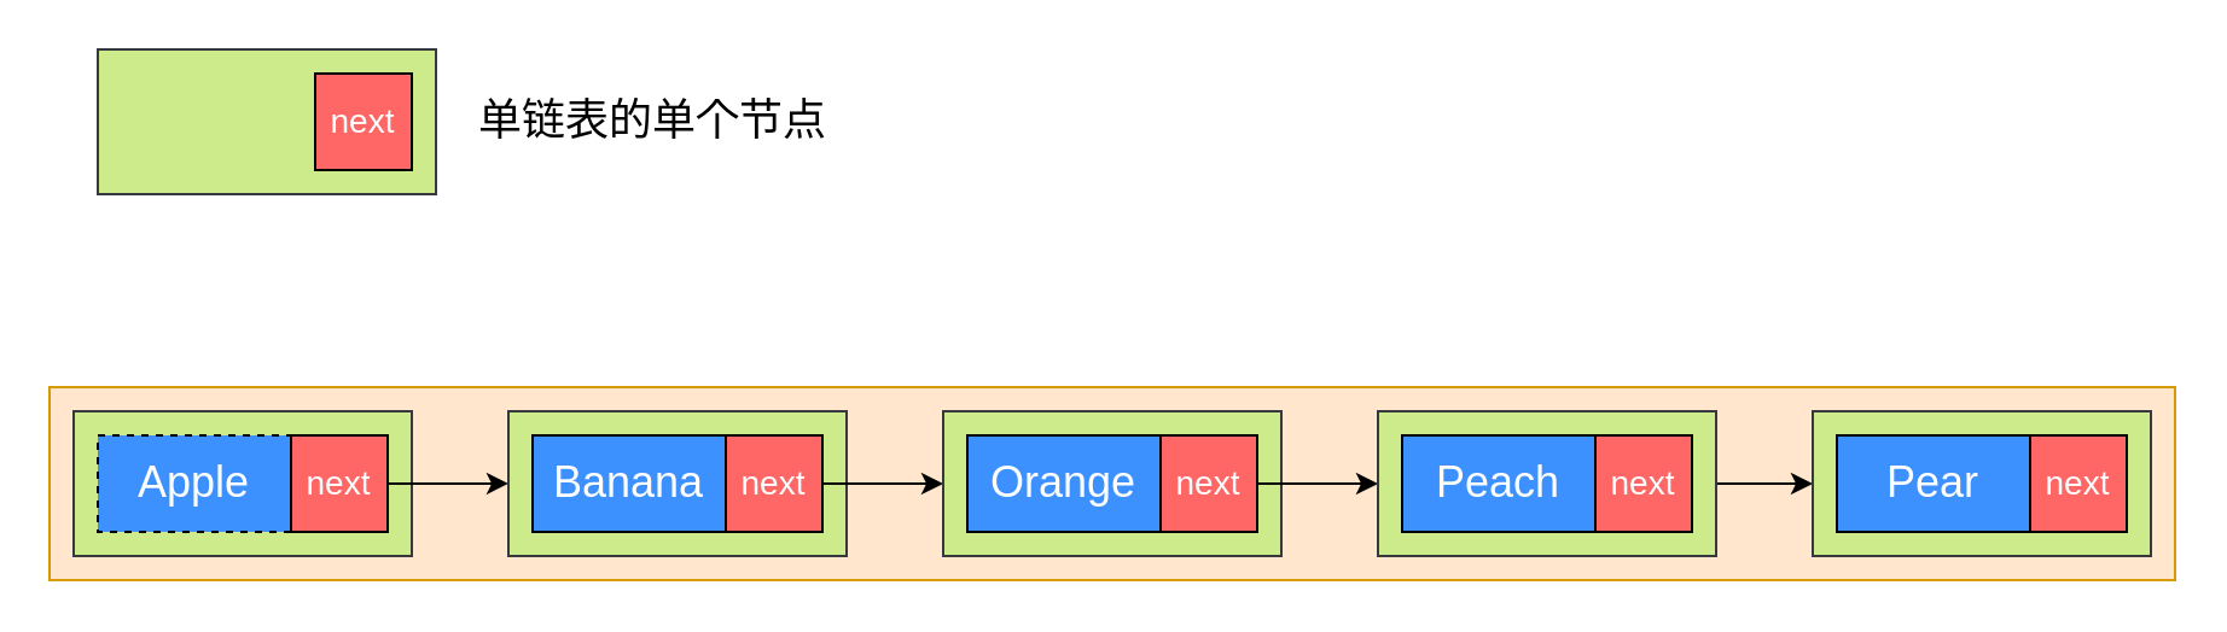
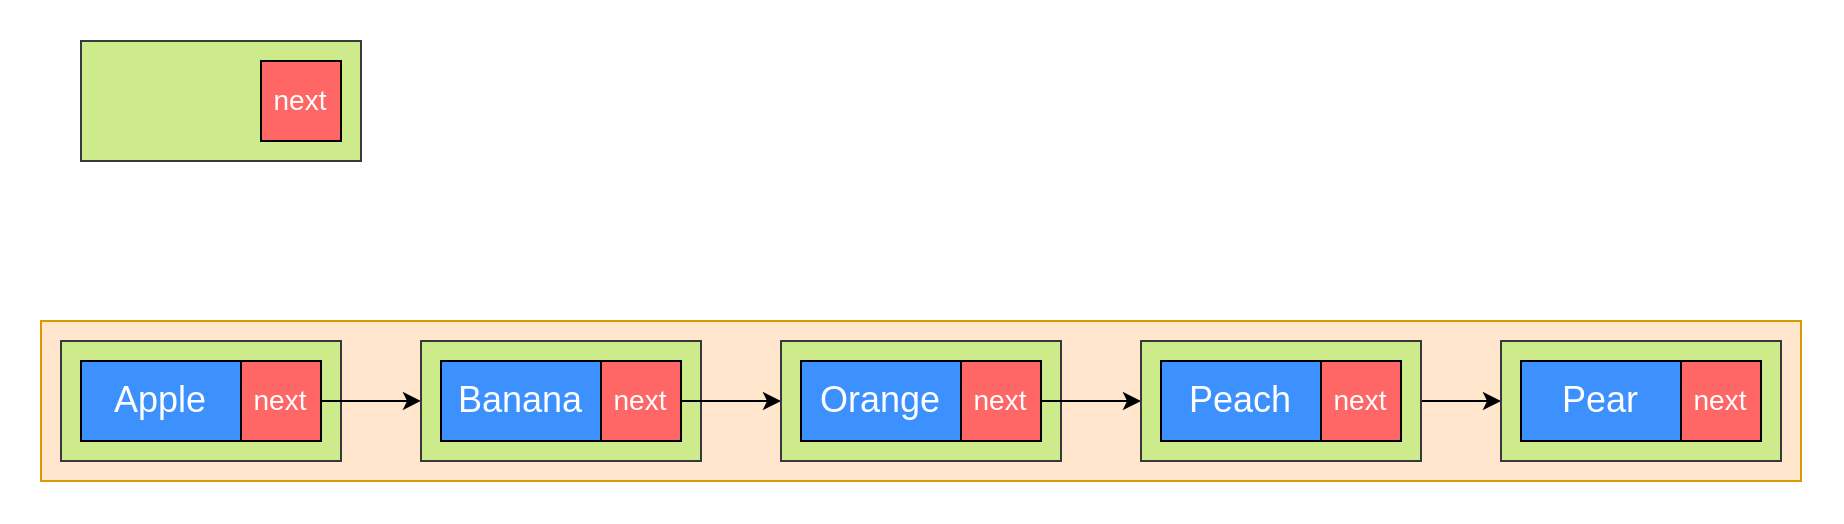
- <mxCell id="3" value="&lt;span style=&quot;font-size: 18px;&quot;&gt;单链表的单个节点&lt;/span&gt;" style="text;html=1;align=center;verticalAlign=middle;whiteSpace=wrap;rounded=0;" parent="1" vertex="1"><mxGeometry x="190" y="35" width="160" height="30" as="geometry" /></mxCell>
- <mxCell id="5" value="&lt;font style=&quot;color: light-dark(rgb(255, 255, 255), rgb(237, 237, 237)); font-size: 18px;&quot;&gt;Apple&lt;/font&gt;" style="rounded=0;whiteSpace=wrap;html=1;fillColor=light-dark(#3d91ff, #ededed);dashed=1;" parent="1" vertex="1"><mxGeometry x="40" y="180" width="80" height="40" as="geometry" /></mxCell>
+ <mxCell id="5" value="&lt;font style=&quot;color: light-dark(rgb(255, 255, 255), rgb(237, 237, 237)); font-size: 18px;&quot;&gt;Apple&lt;/font&gt;" style="rounded=0;whiteSpace=wrap;html=1;fillColor=light-dark(#3d91ff, #ededed);" parent="1" vertex="1"><mxGeometry x="40" y="180" width="80" height="40" as="geometry" /></mxCell>
